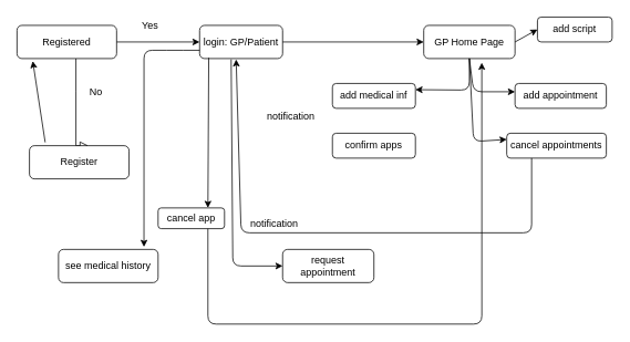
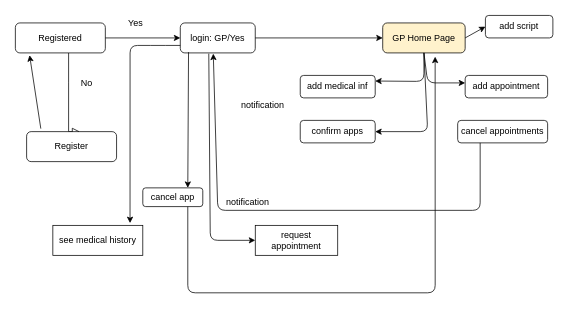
- <mxCell id="6" value="login: GP/Patient" style="rounded=1;whiteSpace=wrap;html=1;" parent="1" vertex="1"><mxGeometry x="240" y="30" width="100" height="40" as="geometry" /></mxCell>
+ <mxCell id="6" value="login: GP/Yes" style="rounded=1;whiteSpace=wrap;html=1;" parent="1" vertex="1"><mxGeometry x="240" y="30" width="100" height="40" as="geometry" /></mxCell>
- <mxCell id="7" value="GP Home Page" style="rounded=1;whiteSpace=wrap;html=1;" vertex="1" parent="1"><mxGeometry x="510" y="30" width="110" height="40" as="geometry" /></mxCell>
+ <mxCell id="7" value="GP Home Page" style="rounded=1;whiteSpace=wrap;html=1;fillColor=#fff2cc;" vertex="1" parent="1"><mxGeometry x="510" y="30" width="110" height="40" as="geometry" /></mxCell>
- <mxCell id="18" value="" style="endArrow=classic;html=1;exitX=0.5;exitY=1;exitDx=0;exitDy=0;entryX=0;entryY=0.25;entryDx=0;entryDy=0;" edge="1" parent="1" source="7" target="13"><mxGeometry width="50" height="50" relative="1" as="geometry"><mxPoint x="540" y="200" as="sourcePoint" /><mxPoint x="630" y="200" as="targetPoint" /><Array as="points"><mxPoint x="570" y="170" /></Array></mxGeometry></mxCell>
+ <mxCell id="16" value="" style="endArrow=classic;html=1;entryX=1;entryY=0.5;entryDx=0;entryDy=0;exitX=0.5;exitY=1;exitDx=0;exitDy=0;" edge="1" parent="1" source="7" target="12"><mxGeometry width="50" height="50" relative="1" as="geometry"><mxPoint x="560" y="70" as="sourcePoint" /><mxPoint x="570" y="190" as="targetPoint" /><Array as="points"><mxPoint x="570" y="175" /></Array></mxGeometry></mxCell>
- <mxCell id="19" value="see medical history" style="rounded=1;whiteSpace=wrap;html=1;" vertex="1" parent="1"><mxGeometry x="70" y="300" width="120" height="40" as="geometry" /></mxCell>
+ <mxCell id="19" value="see medical history" style="whiteSpace=wrap;html=1;rounded=0;" vertex="1" parent="1"><mxGeometry x="70" y="300" width="120" height="40" as="geometry" /></mxCell>
- <mxCell id="23" value="request appointment" style="rounded=1;whiteSpace=wrap;html=1;" vertex="1" parent="1"><mxGeometry x="340" y="300" width="110" height="40" as="geometry" /></mxCell>
+ <mxCell id="23" value="request appointment" style="whiteSpace=wrap;html=1;rounded=0;" vertex="1" parent="1"><mxGeometry x="340" y="300" width="110" height="40" as="geometry" /></mxCell>
